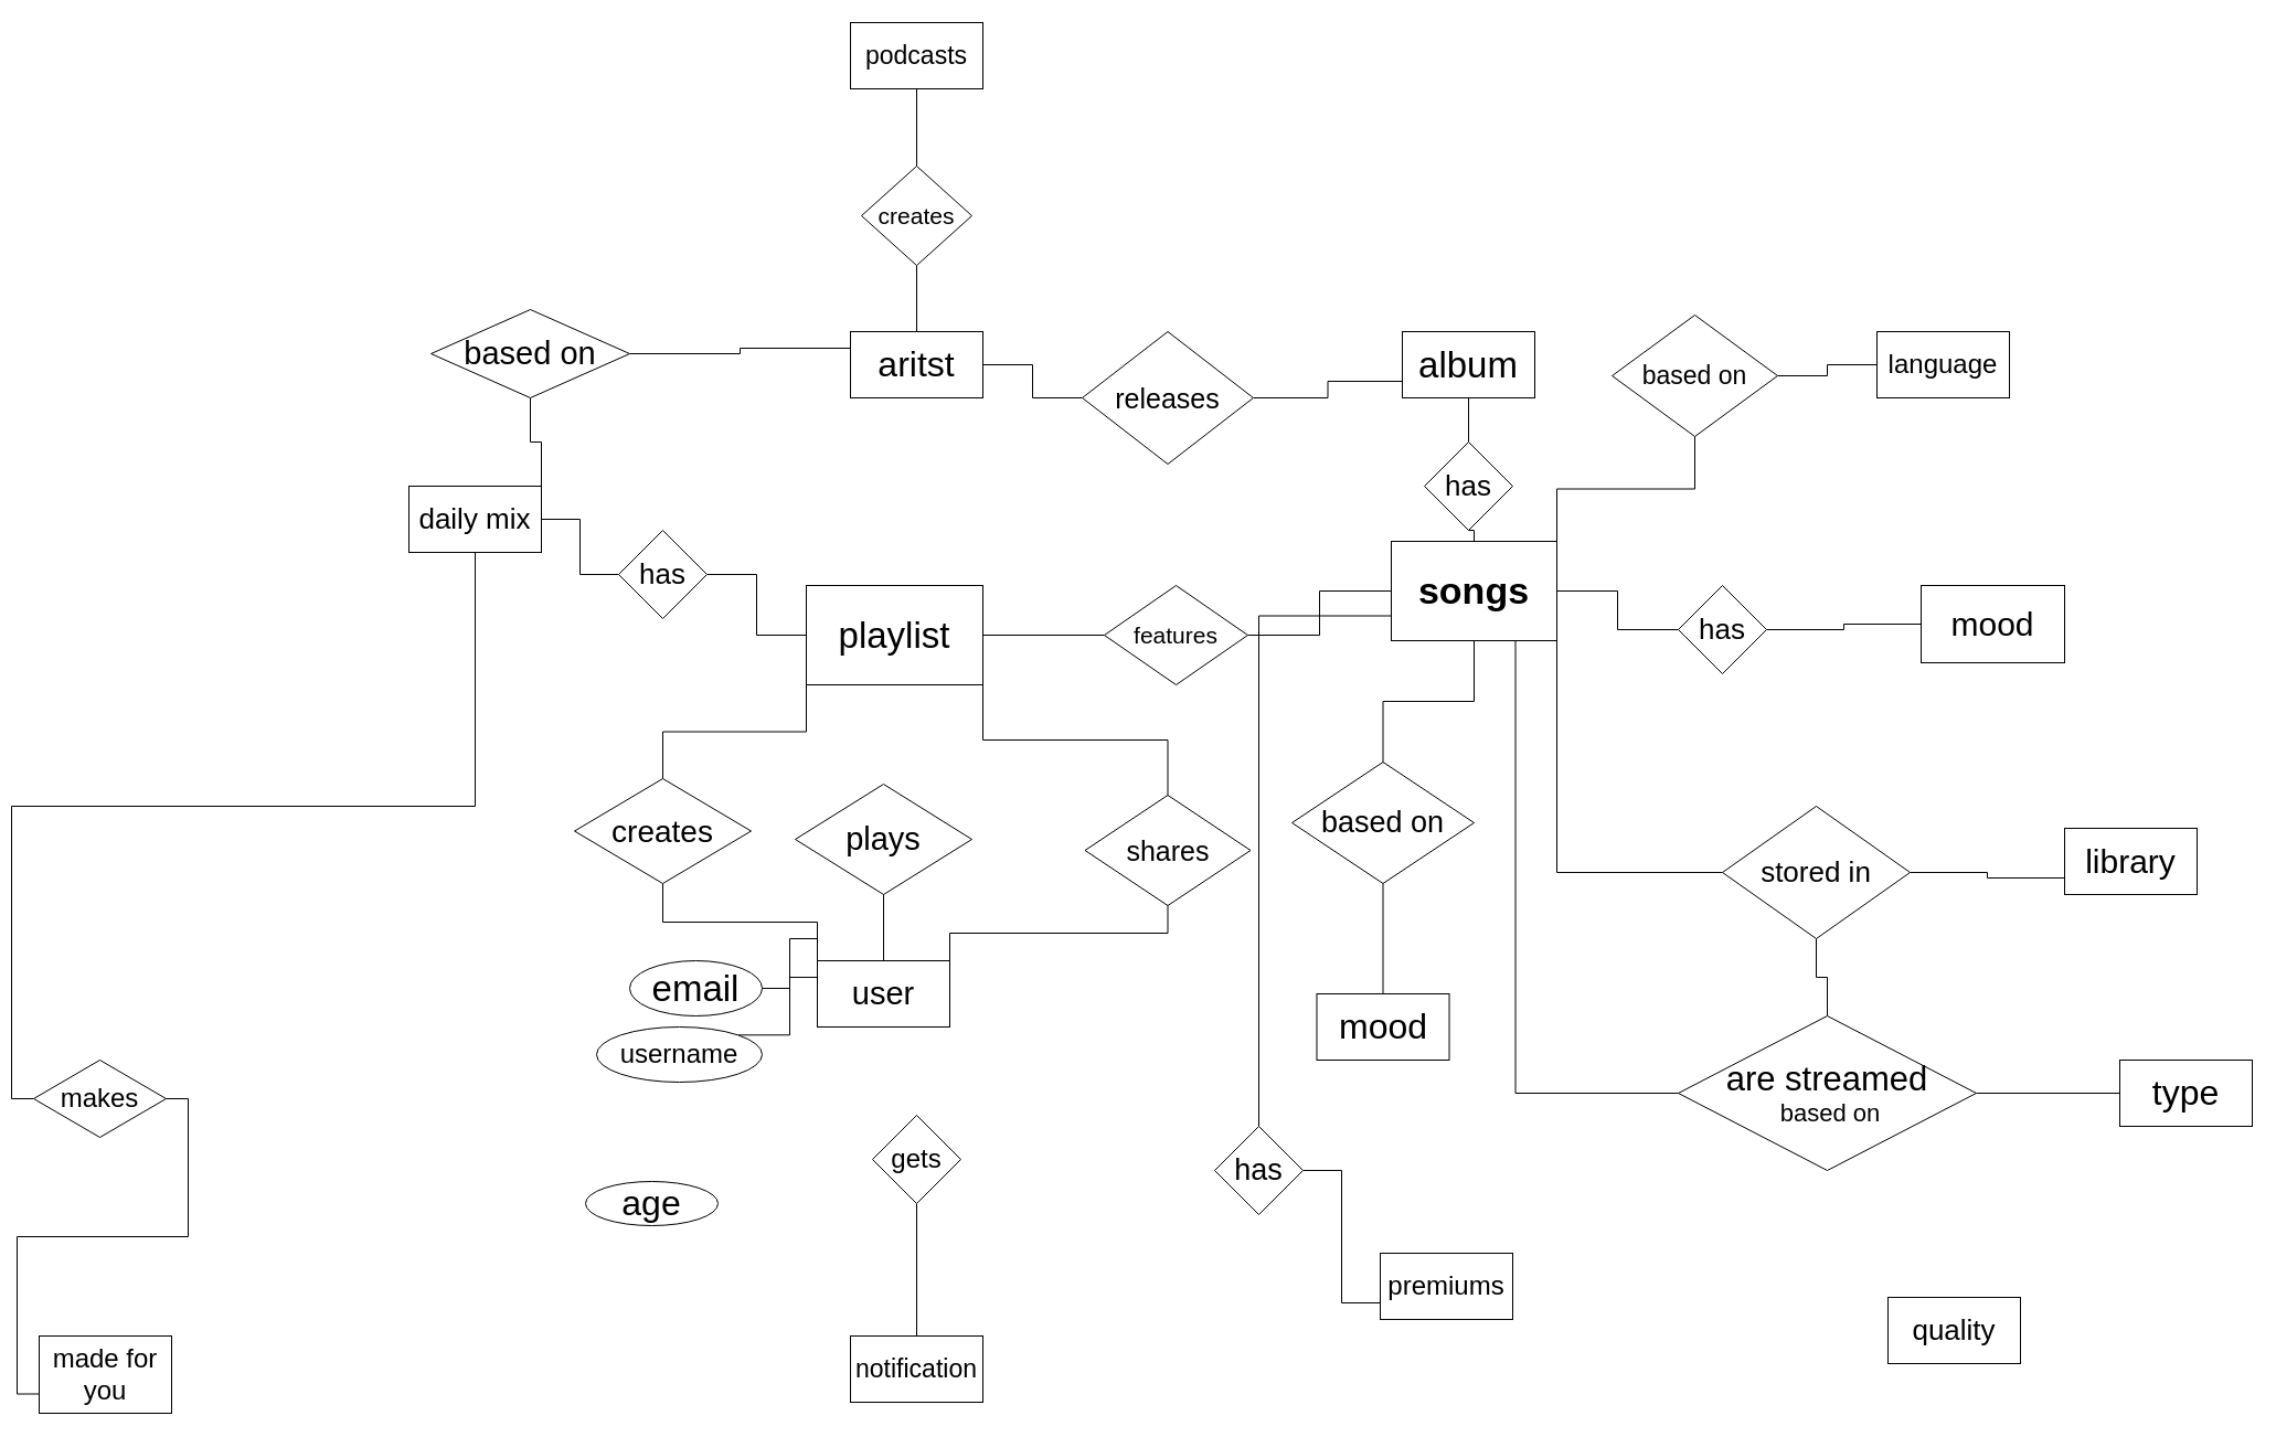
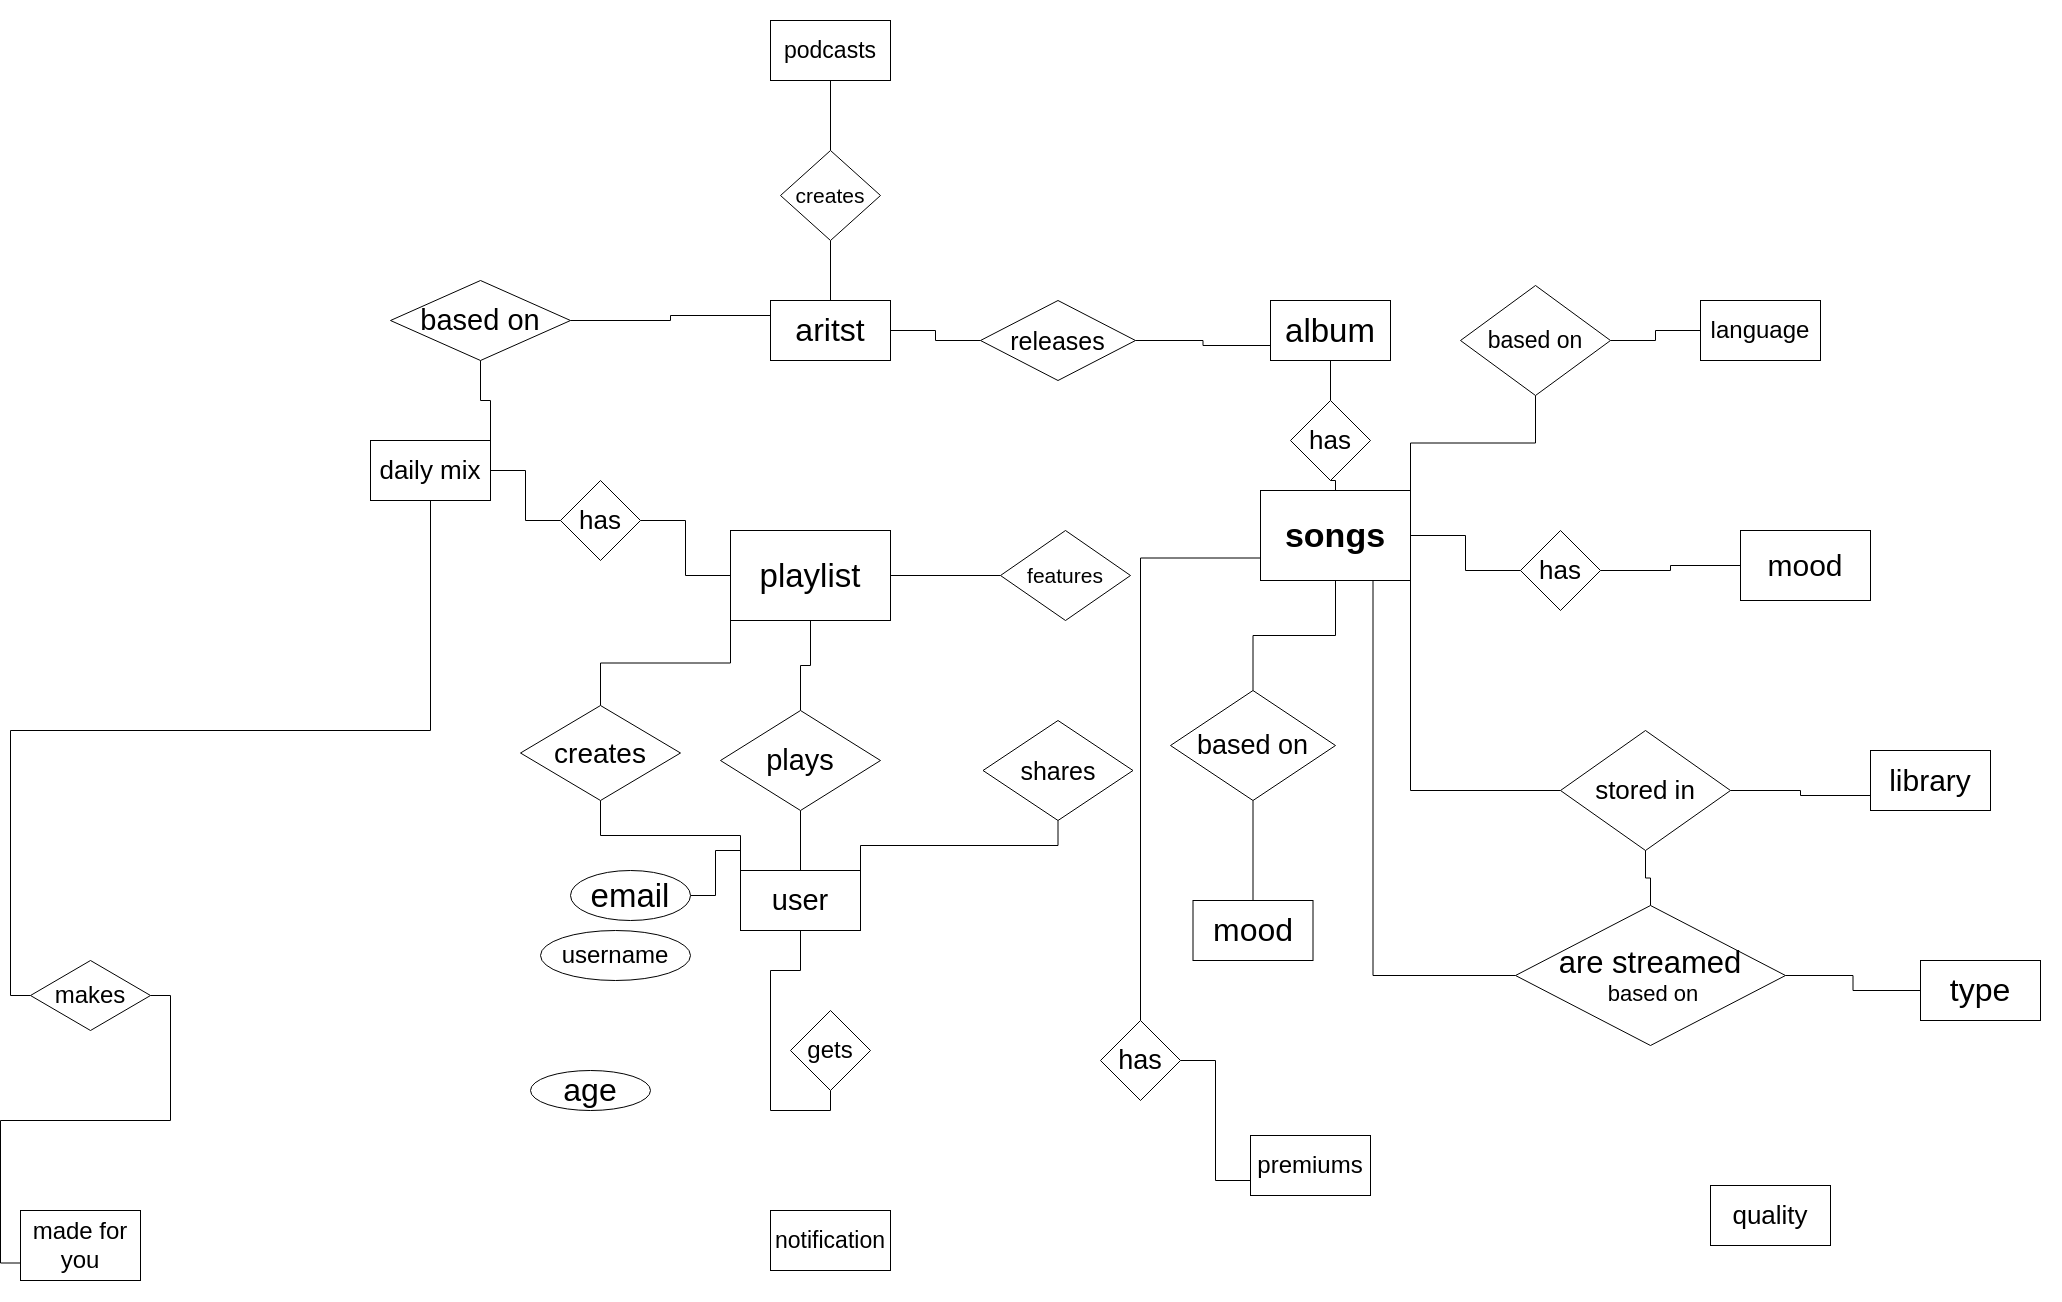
- <mxCell id="41" value="&lt;font style=&quot;font-size: 25px&quot;&gt;releases&lt;/font&gt;" style="rhombus;whiteSpace=wrap;html=1;" parent="1" vertex="1"><mxGeometry x="980" y="300" width="155" height="120" as="geometry" /></mxCell>
+ <mxCell id="41" value="&lt;font style=&quot;font-size: 25px&quot;&gt;releases&lt;/font&gt;" style="rhombus;whiteSpace=wrap;html=1;" parent="1" vertex="1"><mxGeometry x="980" y="300" width="155" height="80" as="geometry" /></mxCell>
- <mxCell id="19" style="edgeStyle=orthogonalEdgeStyle;rounded=0;orthogonalLoop=1;jettySize=auto;html=1;exitX=0;exitY=0.5;exitDx=0;exitDy=0;entryX=1;entryY=0.5;entryDx=0;entryDy=0;startArrow=none;startFill=0;endArrow=none;endFill=0;" parent="1" source="25" target="39" edge="1"><mxGeometry relative="1" as="geometry" /></mxCell>
+ <mxCell id="54" style="edgeStyle=orthogonalEdgeStyle;rounded=0;orthogonalLoop=1;jettySize=auto;html=1;exitX=0.5;exitY=0;exitDx=0;exitDy=0;entryX=0.5;entryY=1;entryDx=0;entryDy=0;startArrow=none;startFill=0;endArrow=none;endFill=0;" parent="1" source="55" target="28" edge="1"><mxGeometry relative="1" as="geometry" /></mxCell>
- <mxCell id="56" style="edgeStyle=orthogonalEdgeStyle;rounded=0;orthogonalLoop=1;jettySize=auto;html=1;exitX=0.5;exitY=0;exitDx=0;exitDy=0;entryX=1;entryY=1;entryDx=0;entryDy=0;startArrow=none;startFill=0;endArrow=none;endFill=0;" parent="1" source="57" target="28" edge="1"><mxGeometry relative="1" as="geometry" /></mxCell>
- <mxCell id="11" style="edgeStyle=orthogonalEdgeStyle;rounded=0;orthogonalLoop=1;jettySize=auto;html=1;exitX=0;exitY=0.25;exitDx=0;exitDy=0;entryX=1;entryY=0;entryDx=0;entryDy=0;endArrow=none;endFill=0;" edge="1" parent="1" source="12" target="72"><mxGeometry relative="1" as="geometry" /></mxCell>
- <mxCell id="66" value="&lt;font style=&quot;font-size: 31px&quot;&gt;are streamed&lt;br&gt;&lt;/font&gt;&lt;font style=&quot;font-size: 22px&quot;&gt;&amp;nbsp;based on&lt;/font&gt;" style="rhombus;whiteSpace=wrap;html=1;" parent="1" vertex="1"><mxGeometry x="1520" y="920" width="270" height="140" as="geometry" /></mxCell>
+ <mxCell id="66" value="&lt;font style=&quot;font-size: 31px&quot;&gt;are streamed&lt;br&gt;&lt;/font&gt;&lt;font style=&quot;font-size: 22px&quot;&gt;&amp;nbsp;based on&lt;/font&gt;" style="rhombus;whiteSpace=wrap;html=1;" parent="1" vertex="1"><mxGeometry x="1515" y="905" width="270" height="140" as="geometry" /></mxCell>
- <mxCell id="67" style="edgeStyle=orthogonalEdgeStyle;rounded=0;orthogonalLoop=1;jettySize=auto;html=1;exitX=0.5;exitY=1;exitDx=0;exitDy=0;entryX=0.5;entryY=0;entryDx=0;entryDy=0;startArrow=none;startFill=0;endArrow=none;endFill=0;" parent="1" source="68" target="30" edge="1"><mxGeometry relative="1" as="geometry" /></mxCell>
+ <mxCell id="67" style="edgeStyle=orthogonalEdgeStyle;rounded=0;orthogonalLoop=1;jettySize=auto;html=1;exitX=0.5;exitY=1;exitDx=0;exitDy=0;startArrow=none;startFill=0;endArrow=none;endFill=0;" parent="1" source="68" target="12" edge="1"><mxGeometry relative="1" as="geometry" /></mxCell>
- <mxCell id="13" value="&lt;font style=&quot;font-size: 26px&quot;&gt;quality&lt;/font&gt;" style="rounded=0;whiteSpace=wrap;html=1;" parent="1" vertex="1"><mxGeometry x="1710" y="1175" width="120" height="60" as="geometry" /></mxCell>
+ <mxCell id="13" value="&lt;font style=&quot;font-size: 26px&quot;&gt;quality&lt;/font&gt;" style="rounded=0;whiteSpace=wrap;html=1;" parent="1" vertex="1"><mxGeometry x="1710" y="1185" width="120" height="60" as="geometry" /></mxCell>
- <mxCell id="15" value="&lt;font style=&quot;font-size: 24px&quot;&gt;made for you&lt;br&gt;&lt;/font&gt;" style="rounded=0;whiteSpace=wrap;html=1;" parent="1" vertex="1"><mxGeometry x="35" y="1210" width="120" height="70" as="geometry" /></mxCell>
+ <mxCell id="15" value="&lt;font style=&quot;font-size: 24px&quot;&gt;made for you&lt;br&gt;&lt;/font&gt;" style="rounded=0;whiteSpace=wrap;html=1;" parent="1" vertex="1"><mxGeometry x="20" y="1210" width="120" height="70" as="geometry" /></mxCell>
